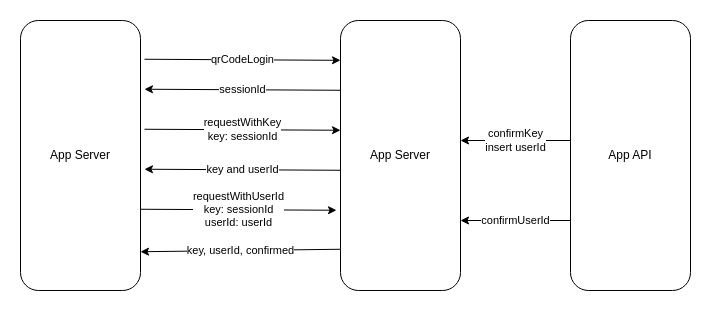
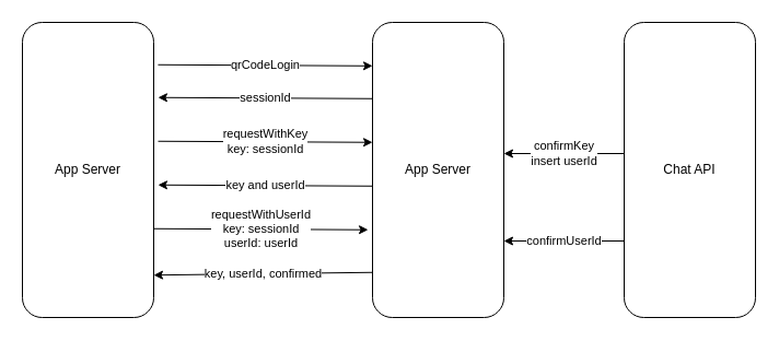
- <mxCell id="7" value="App API" style="rounded=1;whiteSpace=wrap;html=1;" vertex="1" parent="1"><mxGeometry x="570" y="20" width="120" height="270" as="geometry" /></mxCell>
+ <mxCell id="7" value="Chat API" style="rounded=1;whiteSpace=wrap;html=1;" vertex="1" parent="1"><mxGeometry x="570" y="20" width="120" height="270" as="geometry" /></mxCell>
